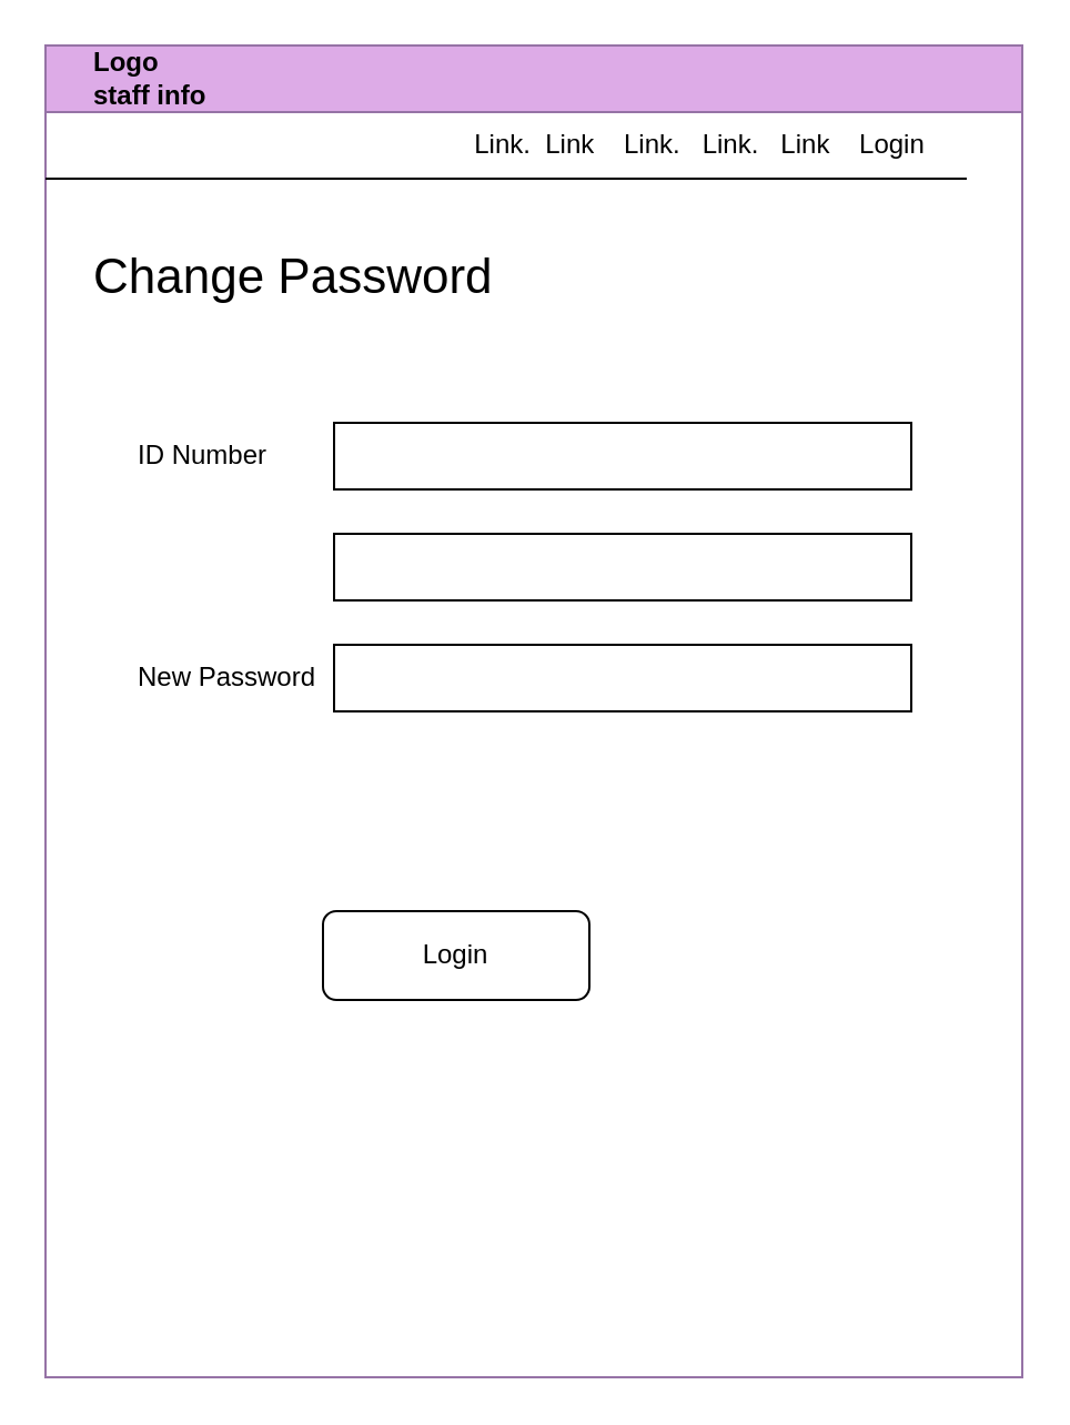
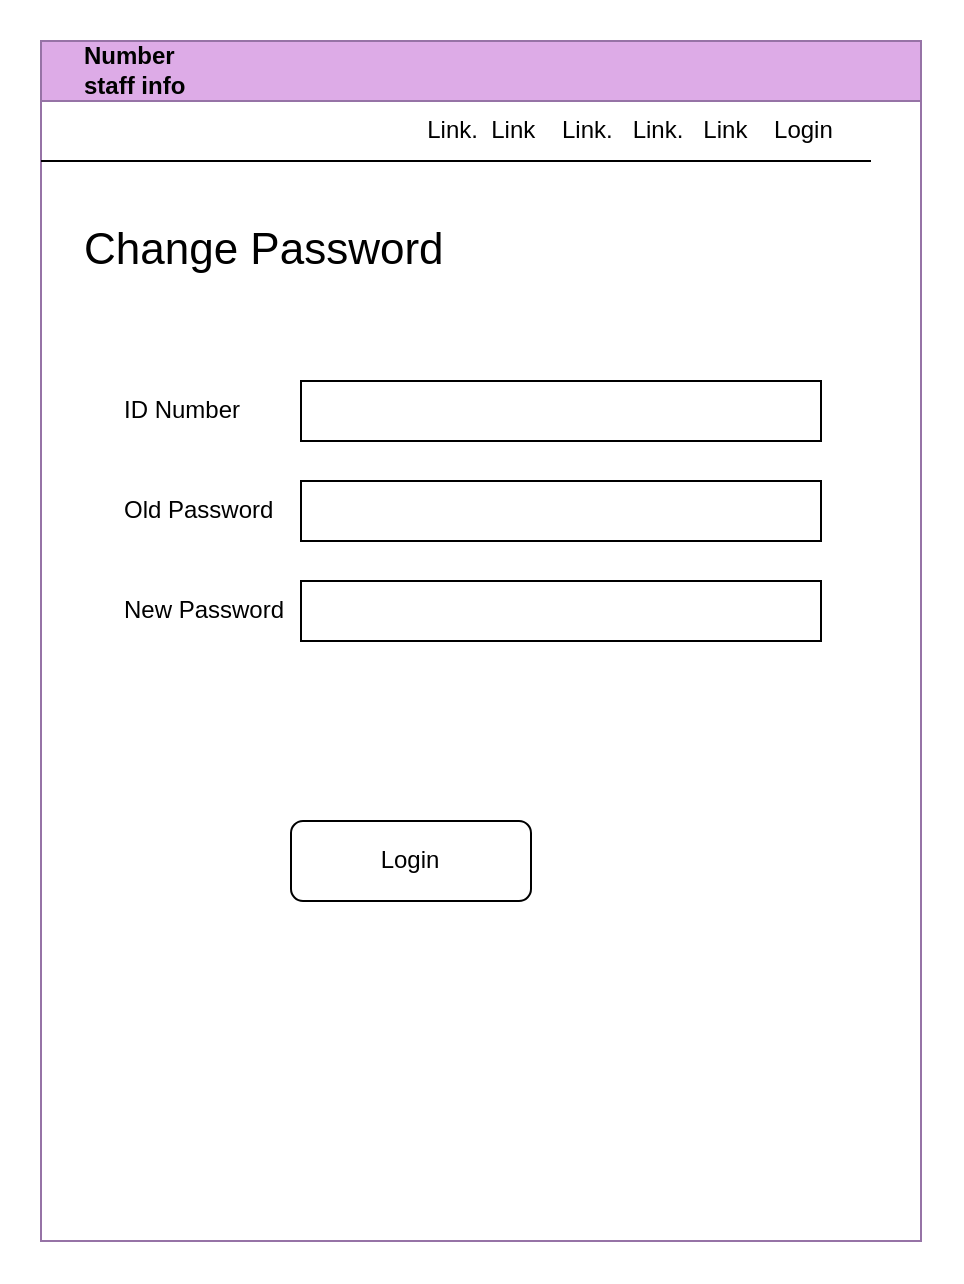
- <mxCell id="2" value="&amp;nbsp; &amp;nbsp; &amp;nbsp; Logo&lt;div&gt;&amp;nbsp; &amp;nbsp; &amp;nbsp; staff info&lt;/div&gt;" style="swimlane;whiteSpace=wrap;html=1;align=left;startSize=30;fillColor=#DDABE7;strokeColor=#9673a6;" vertex="1" parent="1"><mxGeometry x="20" y="20" width="440" height="600" as="geometry" /></mxCell>
+ <mxCell id="2" value="&amp;nbsp; &amp;nbsp; &amp;nbsp; Number&lt;div&gt;&amp;nbsp; &amp;nbsp; &amp;nbsp; staff info&lt;/div&gt;" style="swimlane;whiteSpace=wrap;html=1;align=left;startSize=30;fillColor=#DDABE7;strokeColor=#9673a6;" vertex="1" parent="1"><mxGeometry x="20" y="20" width="440" height="600" as="geometry" /></mxCell>
+ <mxCell id="6" value="Old Password" style="text;html=1;align=left;verticalAlign=middle;whiteSpace=wrap;rounded=0;" vertex="1" parent="2"><mxGeometry x="40" y="220" width="80" height="30" as="geometry" /></mxCell>
